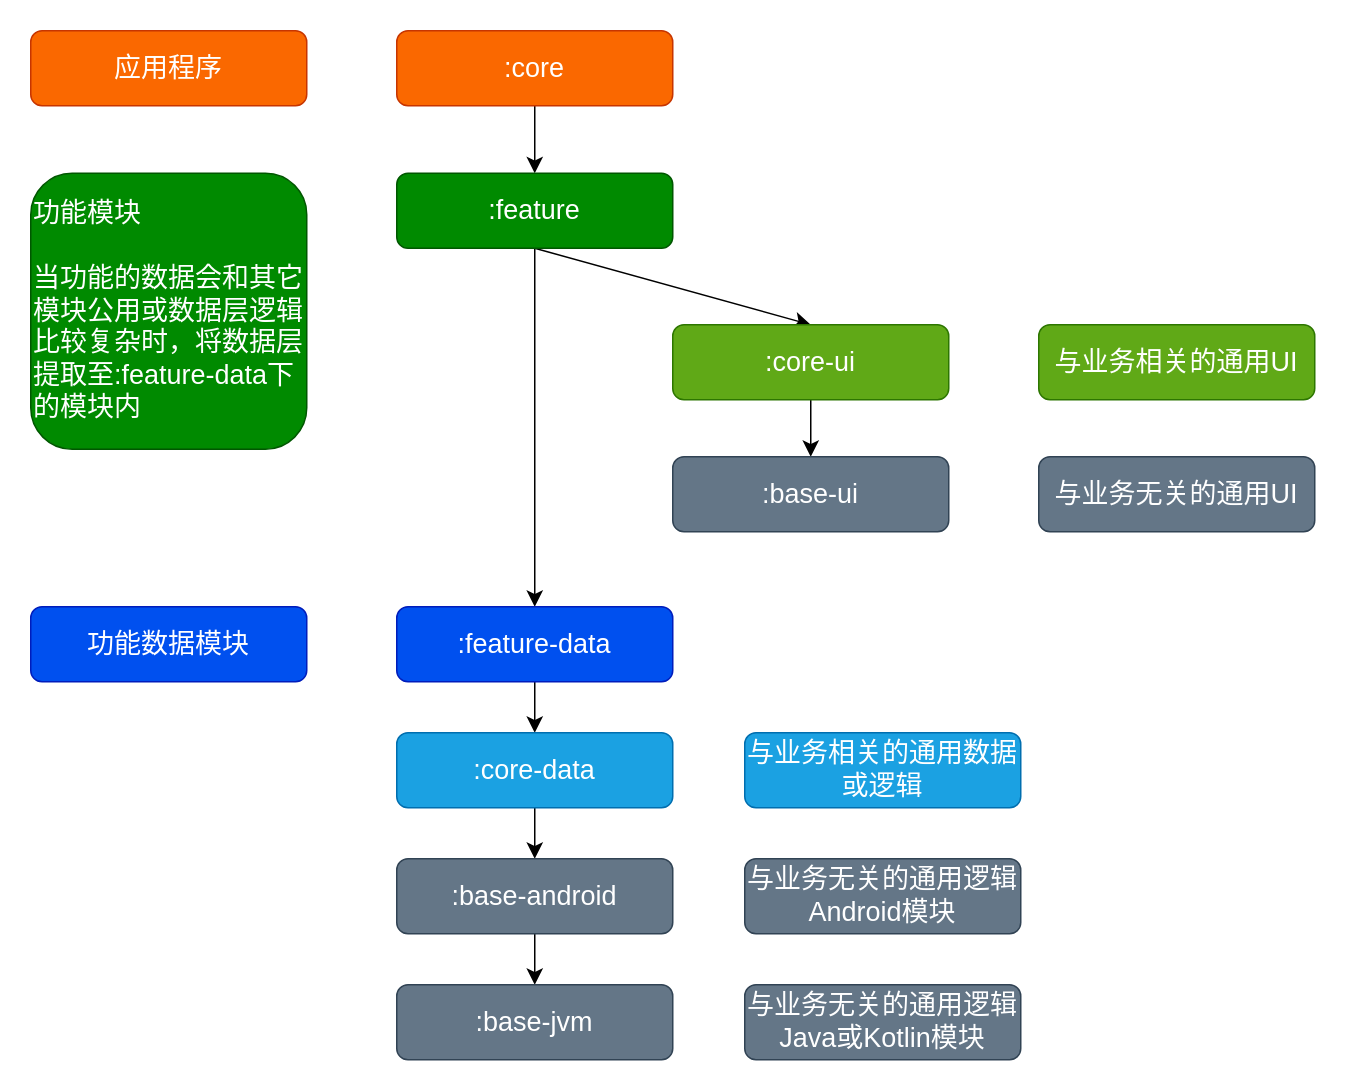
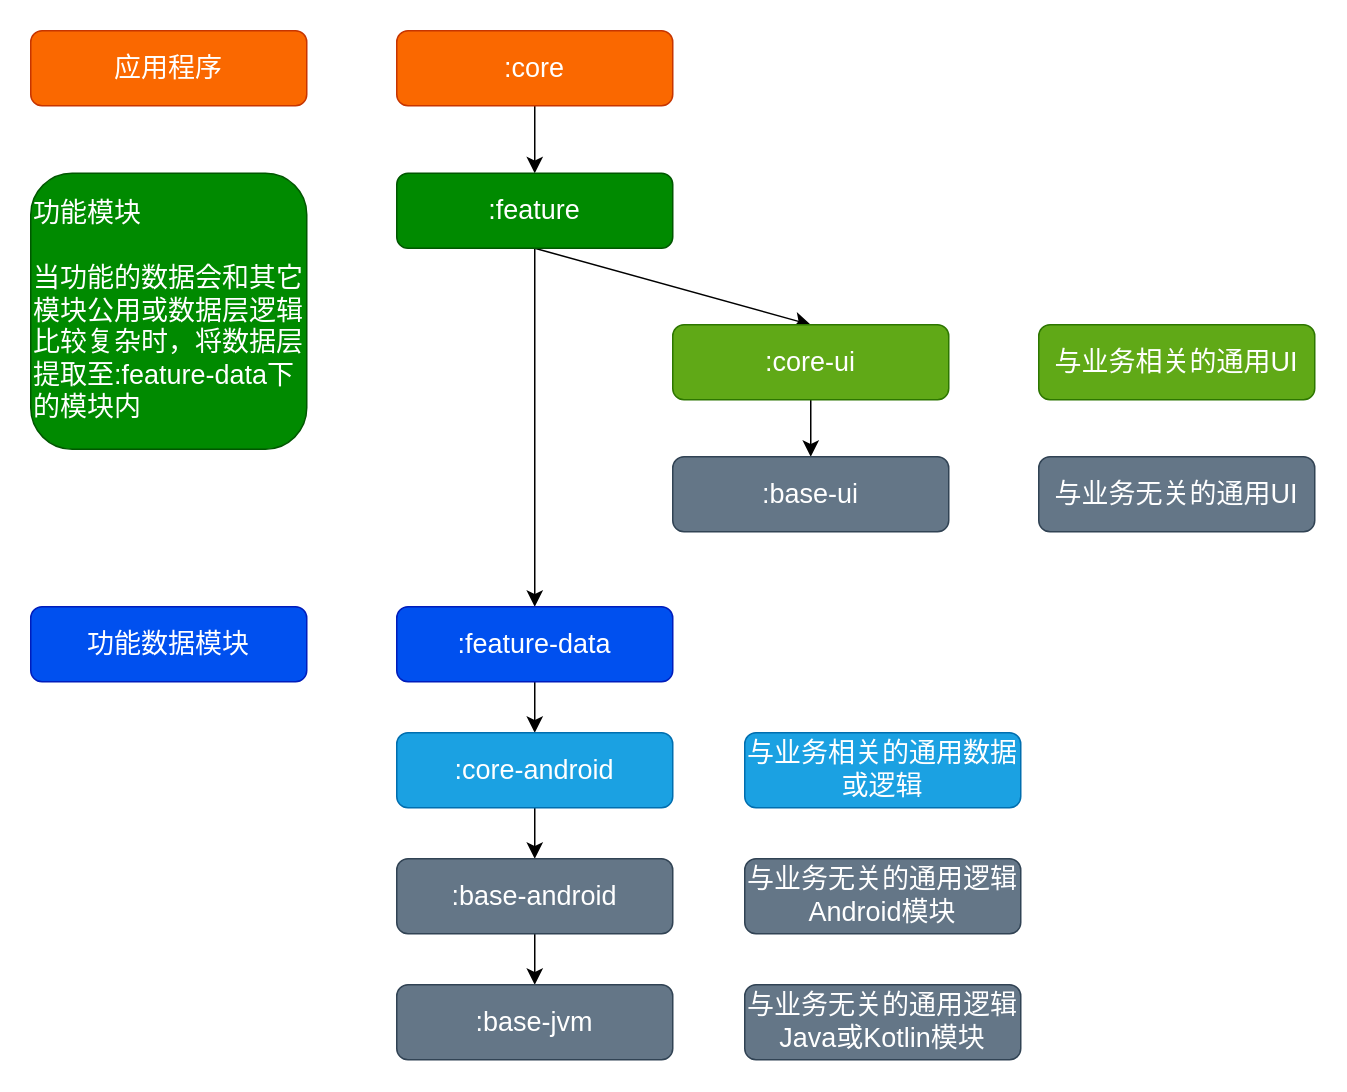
- <mxCell id="12" value="&lt;span style=&quot;font-size: 18px;&quot;&gt;:core-data&lt;/span&gt;" style="rounded=1;whiteSpace=wrap;html=1;fillColor=#1ba1e2;fontColor=#ffffff;strokeColor=#006EAF;" vertex="1" parent="1"><mxGeometry x="264" y="488" width="184" height="50" as="geometry" /></mxCell>
+ <mxCell id="12" value="&lt;span style=&quot;font-size: 18px;&quot;&gt;:core-android&lt;/span&gt;" style="rounded=1;whiteSpace=wrap;html=1;fillColor=#1ba1e2;fontColor=#ffffff;strokeColor=#006EAF;" vertex="1" parent="1"><mxGeometry x="264" y="488" width="184" height="50" as="geometry" /></mxCell>
